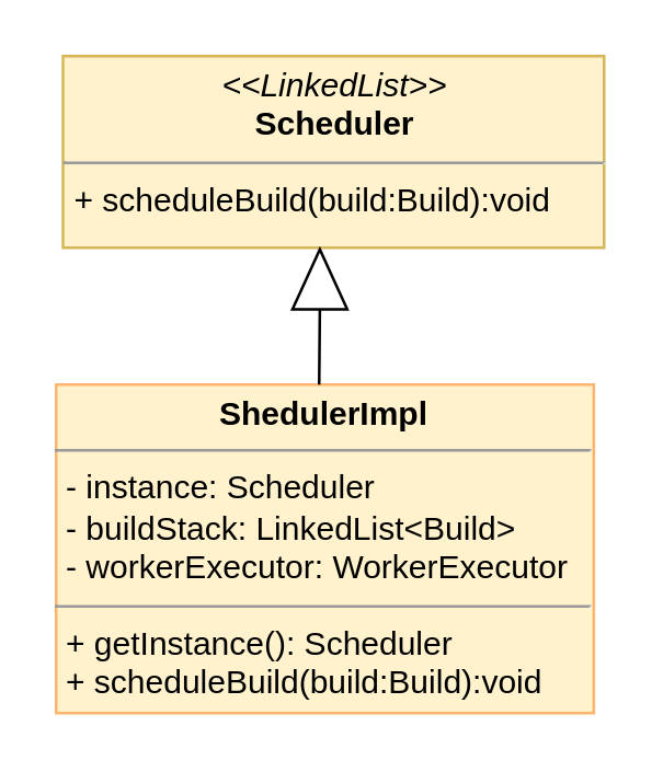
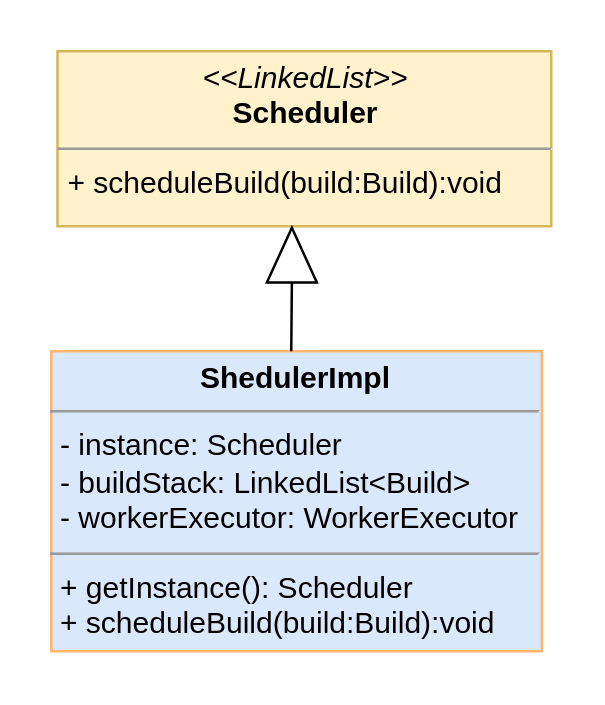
- <mxCell id="2" value="&lt;p style=&quot;margin: 0px ; margin-top: 4px ; text-align: center&quot;&gt;&lt;b&gt;ShedulerImpl&lt;/b&gt;&lt;/p&gt;&lt;hr size=&quot;1&quot;&gt;&lt;p style=&quot;margin: 0px ; margin-left: 4px&quot;&gt;- instance: Scheduler&lt;/p&gt;&lt;p style=&quot;margin: 0px ; margin-left: 4px&quot;&gt;- buildStack: LinkedList&amp;lt;Build&amp;gt;&lt;/p&gt;&lt;p style=&quot;margin: 0px ; margin-left: 4px&quot;&gt;- workerExecutor: WorkerExecutor&lt;/p&gt;&lt;hr size=&quot;1&quot;&gt;&lt;p style=&quot;margin: 0px ; margin-left: 4px&quot;&gt;+ getInstance(): Scheduler&lt;/p&gt;&lt;p style=&quot;margin: 0px ; margin-left: 4px&quot;&gt;+ scheduleBuild(build:Build):void&lt;/p&gt;" style="verticalAlign=top;align=left;overflow=fill;fontSize=12;fontFamily=Helvetica;html=1;fillColor=#fff2cc;strokeColor=#FFB570;" vertex="1" parent="1"><mxGeometry x="20" y="140" width="196.25" height="120" as="geometry" /></mxCell>
+ <mxCell id="2" value="&lt;p style=&quot;margin: 0px ; margin-top: 4px ; text-align: center&quot;&gt;&lt;b&gt;ShedulerImpl&lt;/b&gt;&lt;/p&gt;&lt;hr size=&quot;1&quot;&gt;&lt;p style=&quot;margin: 0px ; margin-left: 4px&quot;&gt;- instance: Scheduler&lt;/p&gt;&lt;p style=&quot;margin: 0px ; margin-left: 4px&quot;&gt;- buildStack: LinkedList&amp;lt;Build&amp;gt;&lt;/p&gt;&lt;p style=&quot;margin: 0px ; margin-left: 4px&quot;&gt;- workerExecutor: WorkerExecutor&lt;/p&gt;&lt;hr size=&quot;1&quot;&gt;&lt;p style=&quot;margin: 0px ; margin-left: 4px&quot;&gt;+ getInstance(): Scheduler&lt;/p&gt;&lt;p style=&quot;margin: 0px ; margin-left: 4px&quot;&gt;+ scheduleBuild(build:Build):void&lt;/p&gt;" style="verticalAlign=top;align=left;overflow=fill;fontSize=12;fontFamily=Helvetica;html=1;fillColor=#dae8fc;strokeColor=#FFB570;" vertex="1" parent="1"><mxGeometry x="20" y="140" width="196.25" height="120" as="geometry" /></mxCell>
